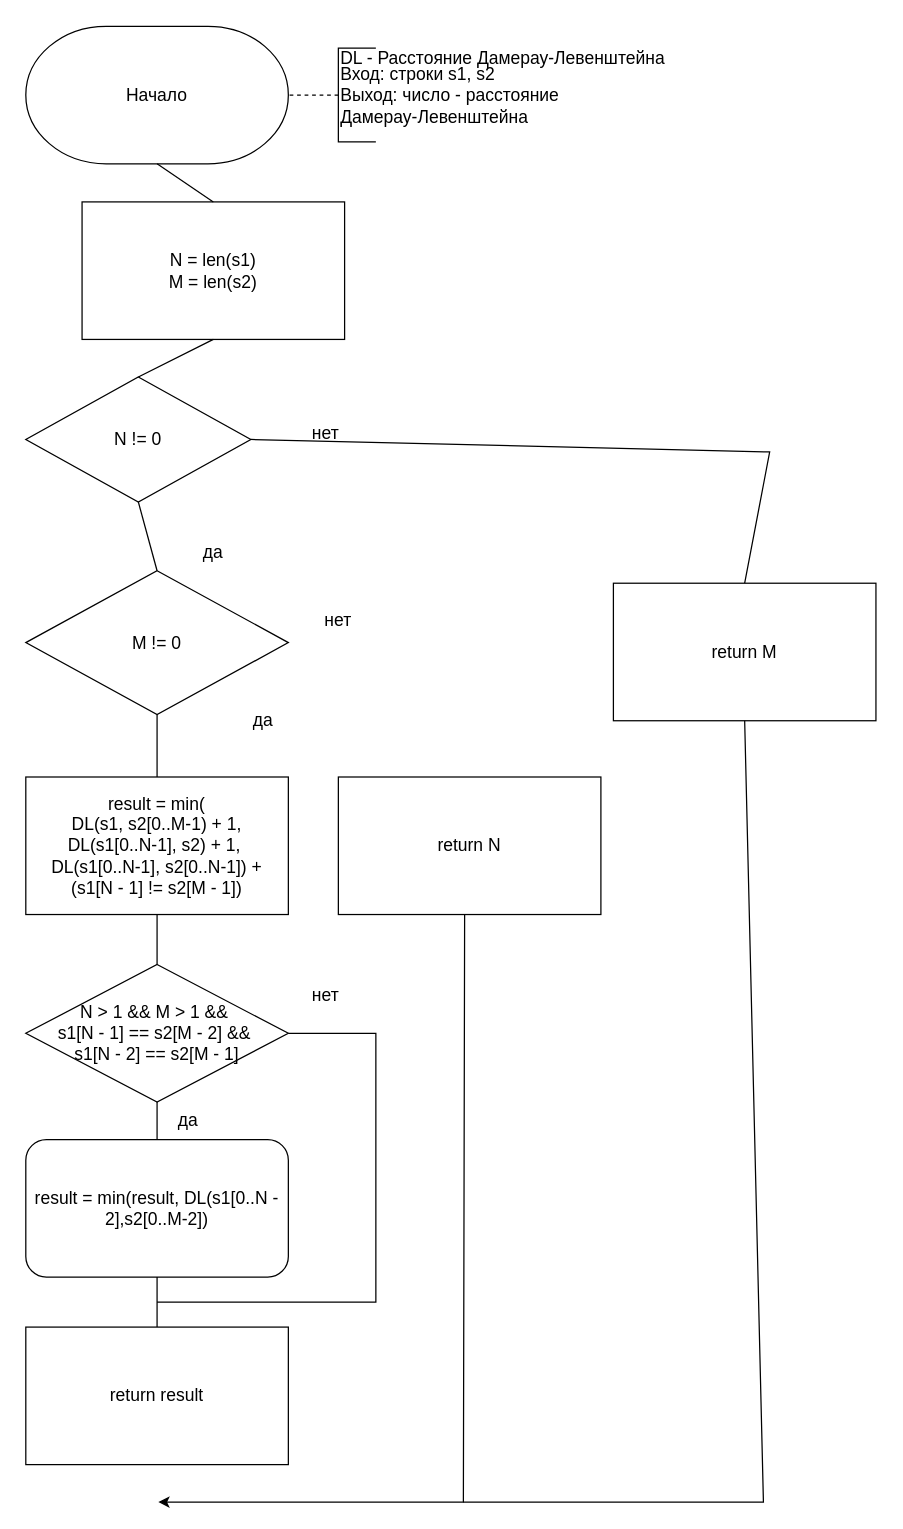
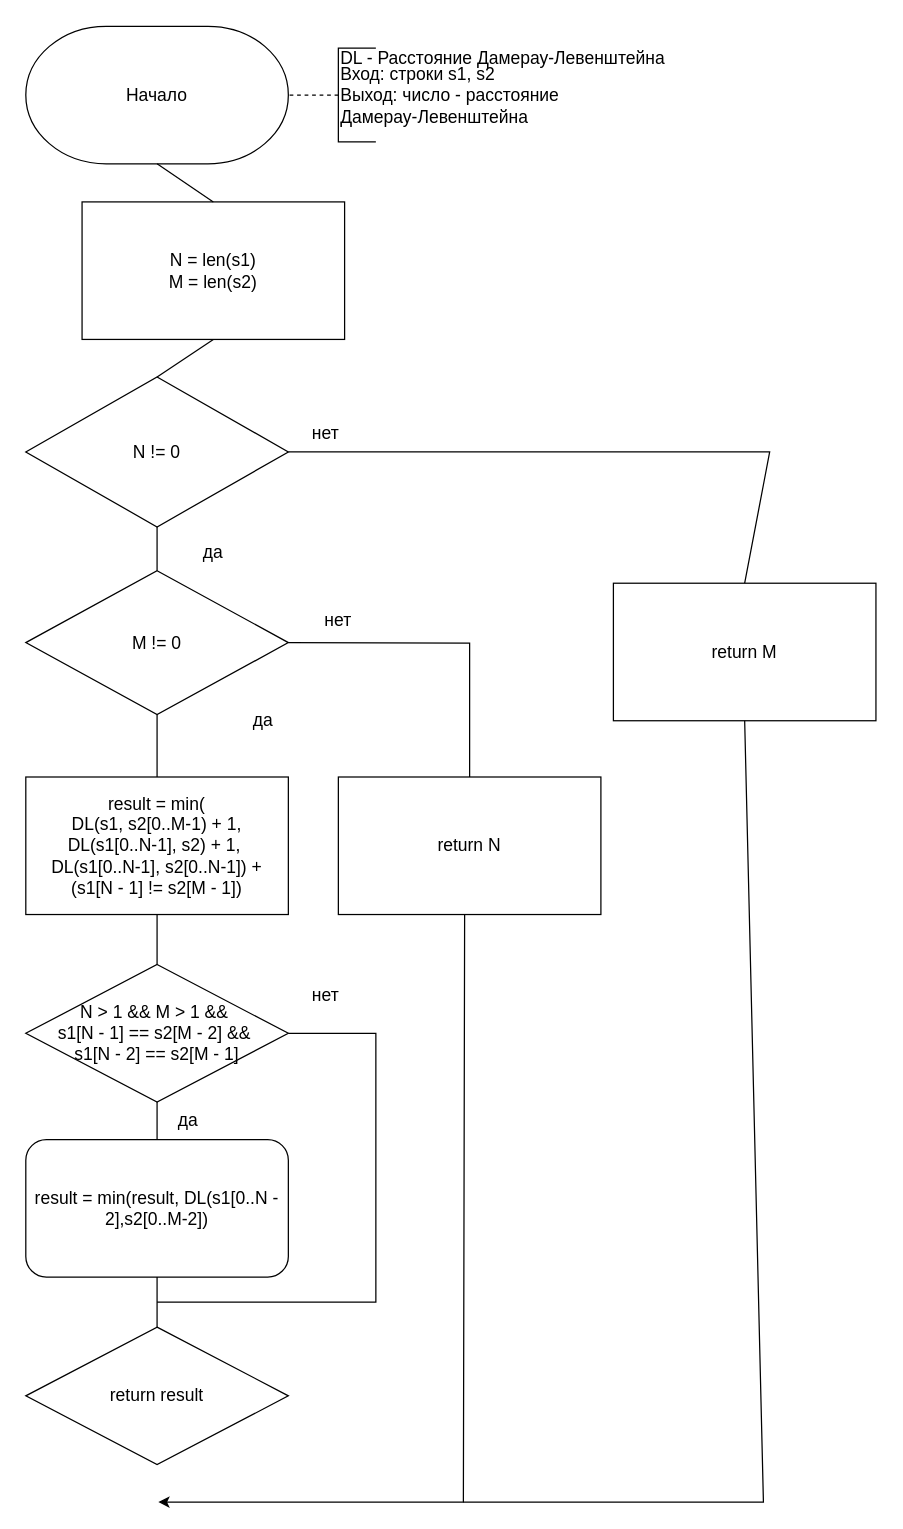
- <mxCell id="15" value="N != 0" style="rhombus;whiteSpace=wrap;html=1;fontSize=14;" parent="1" vertex="1"><mxGeometry x="20" y="301" width="180" height="100" as="geometry" /></mxCell>
+ <mxCell id="15" value="N != 0" style="rhombus;whiteSpace=wrap;html=1;fontSize=14;" parent="1" vertex="1"><mxGeometry x="20" y="301" width="210" height="120" as="geometry" /></mxCell>
+ <mxCell id="27" value="" style="endArrow=none;html=1;rounded=0;entryX=1;entryY=0.5;entryDx=0;entryDy=0;exitX=0.5;exitY=0;exitDx=0;exitDy=0;" parent="1" source="9" target="14" edge="1"><mxGeometry width="50" height="50" relative="1" as="geometry"><mxPoint x="360" y="811" as="sourcePoint" /><mxPoint x="410" y="761" as="targetPoint" /><Array as="points"><mxPoint x="375" y="514" /></Array></mxGeometry></mxCell>
- <mxCell id="12" value="return result" style="rounded=0;whiteSpace=wrap;html=1;fontSize=14;" parent="1" vertex="1"><mxGeometry x="20" y="1061" width="210" height="110" as="geometry" /></mxCell>
+ <mxCell id="12" value="return result" style="rhombus;whiteSpace=wrap;html=1;fontSize=14;" parent="1" vertex="1"><mxGeometry x="20" y="1061" width="210" height="110" as="geometry" /></mxCell>
